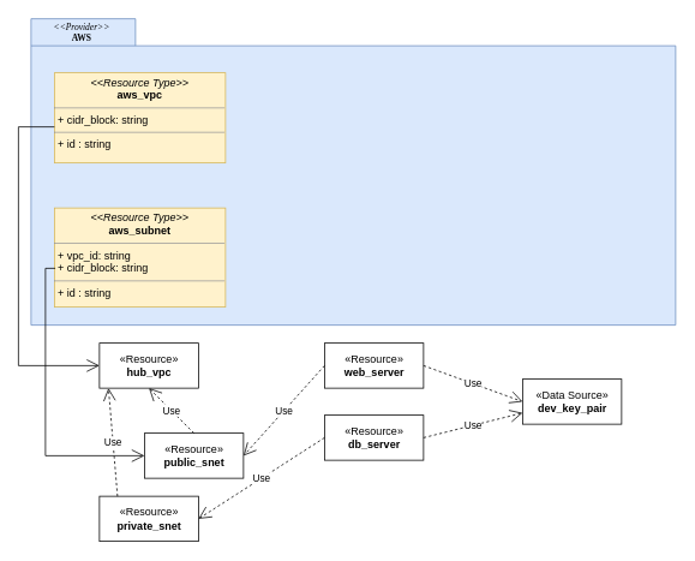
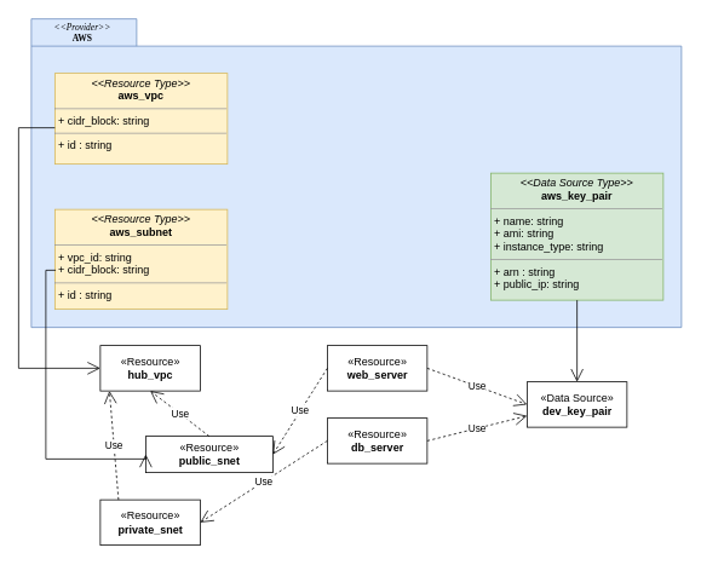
+ <mxCell id="13" value="&lt;p style=&quot;margin:0px;margin-top:4px;text-align:center;&quot;&gt;&lt;i&gt;&amp;lt;&amp;lt;Data Source Type&amp;gt;&amp;gt;&lt;/i&gt;&lt;br&gt;&lt;b&gt;aws_key_pair&lt;/b&gt;&lt;/p&gt;&lt;hr size=&quot;1&quot;&gt;&lt;p style=&quot;margin:0px;margin-left:4px;&quot;&gt;+ name: string&lt;br&gt;+ ami: string&lt;/p&gt;&lt;p style=&quot;margin:0px;margin-left:4px;&quot;&gt;+ instance_type: string&amp;nbsp;&lt;/p&gt;&lt;hr size=&quot;1&quot;&gt;&lt;p style=&quot;margin:0px;margin-left:4px;&quot;&gt;+ arn : string&lt;br&gt;+ public_ip: string&lt;/p&gt;" style="verticalAlign=top;align=left;overflow=fill;fontSize=12;fontFamily=Helvetica;html=1;fillColor=#d5e8d4;strokeColor=#82b366;" parent="1" vertex="1"><mxGeometry x="540" y="190" width="190" height="140" as="geometry" /></mxCell>
+ <mxCell id="20" value="" style="endArrow=open;endFill=1;endSize=12;html=1;rounded=0;edgeStyle=orthogonalEdgeStyle;" parent="1" source="13" target="17" edge="1"><mxGeometry width="160" relative="1" as="geometry"><mxPoint x="425" y="340" as="sourcePoint" /><mxPoint x="425" y="390" as="targetPoint" /></mxGeometry></mxCell>
- <mxCell id="8" value="«Resource»&lt;br&gt;&lt;b&gt;public_snet&lt;/b&gt;" style="html=1;" parent="1" vertex="1"><mxGeometry x="160" y="480" width="110" height="50" as="geometry" /></mxCell>
+ <mxCell id="8" value="«Resource»&lt;br&gt;&lt;b&gt;public_snet&lt;/b&gt;" style="html=1;" parent="1" vertex="1"><mxGeometry x="160" y="480" width="140" height="40" as="geometry" /></mxCell>
